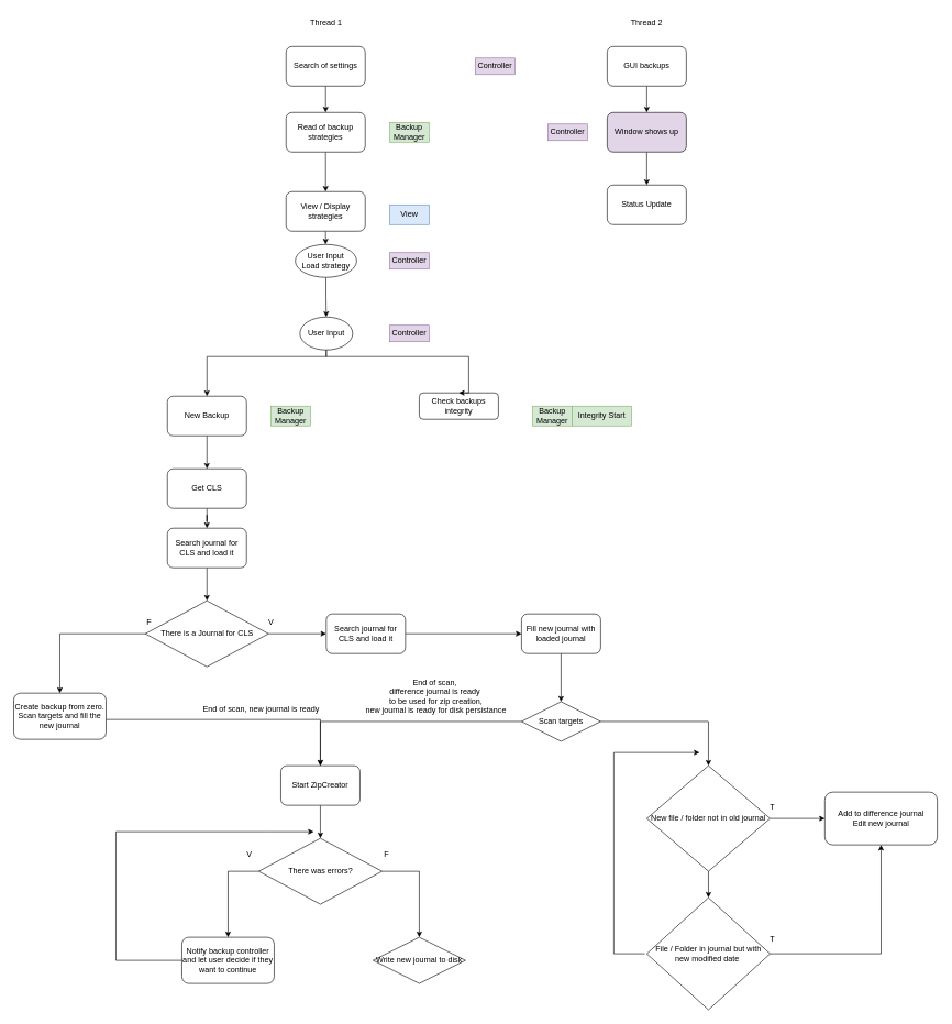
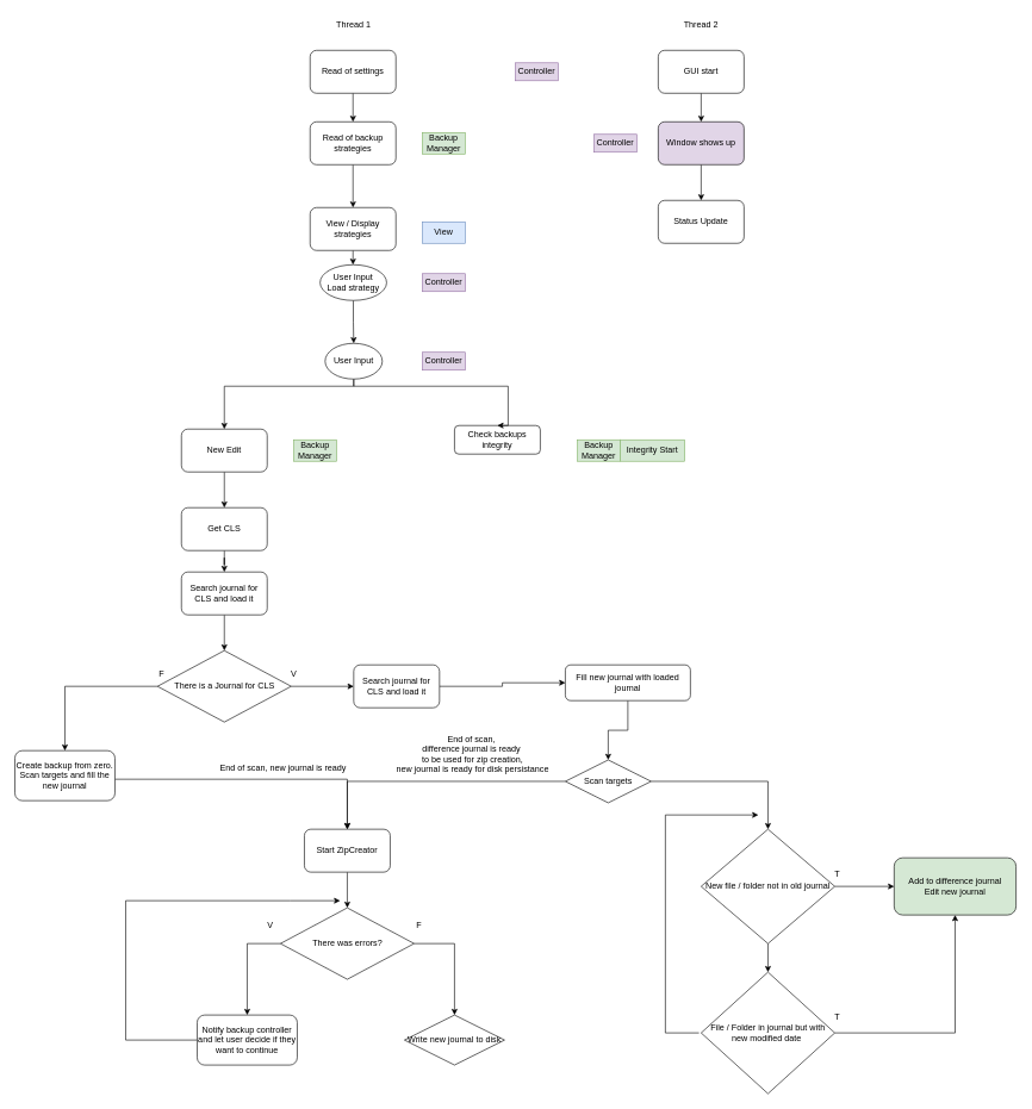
- <mxCell id="3" value="Search of settings" style="rounded=1;whiteSpace=wrap;html=1;" parent="1" vertex="1"><mxGeometry x="433" y="70" width="120" height="60" as="geometry" /></mxCell>
+ <mxCell id="3" value="Read of settings" style="rounded=1;whiteSpace=wrap;html=1;" parent="1" vertex="1"><mxGeometry x="433" y="70" width="120" height="60" as="geometry" /></mxCell>
- <mxCell id="14" value="GUI backups" style="rounded=1;whiteSpace=wrap;html=1;" parent="1" vertex="1"><mxGeometry x="920" y="70" width="120" height="60" as="geometry" /></mxCell>
+ <mxCell id="14" value="GUI start" style="rounded=1;whiteSpace=wrap;html=1;" parent="1" vertex="1"><mxGeometry x="920" y="70" width="120" height="60" as="geometry" /></mxCell>
- <mxCell id="10" value="New Backup" style="whiteSpace=wrap;html=1;rounded=1;" parent="1" vertex="1"><mxGeometry x="253" y="600" width="120" height="60" as="geometry" /></mxCell>
+ <mxCell id="10" value="New Edit" style="whiteSpace=wrap;html=1;rounded=1;" parent="1" vertex="1"><mxGeometry x="253" y="600" width="120" height="60" as="geometry" /></mxCell>
- <mxCell id="56" value="Fill new journal with loaded journal" style="whiteSpace=wrap;html=1;rounded=1;" vertex="1" parent="1"><mxGeometry x="790" y="930" width="120" height="60" as="geometry" /></mxCell>
+ <mxCell id="56" value="Fill new journal with loaded journal" style="whiteSpace=wrap;html=1;rounded=1;" vertex="1" parent="1"><mxGeometry x="790" y="930" width="175" height="50" as="geometry" /></mxCell>
- <mxCell id="63" value="Add to difference journal&lt;div&gt;Edit new journal&lt;/div&gt;" style="whiteSpace=wrap;html=1;rounded=1;" vertex="1" parent="1"><mxGeometry x="1250" y="1200" width="170.5" height="80" as="geometry" /></mxCell>
+ <mxCell id="63" value="Add to difference journal&lt;div&gt;Edit new journal&lt;/div&gt;" style="whiteSpace=wrap;html=1;rounded=1;fillColor=#d5e8d4;" vertex="1" parent="1"><mxGeometry x="1250" y="1200" width="170.5" height="80" as="geometry" /></mxCell>
